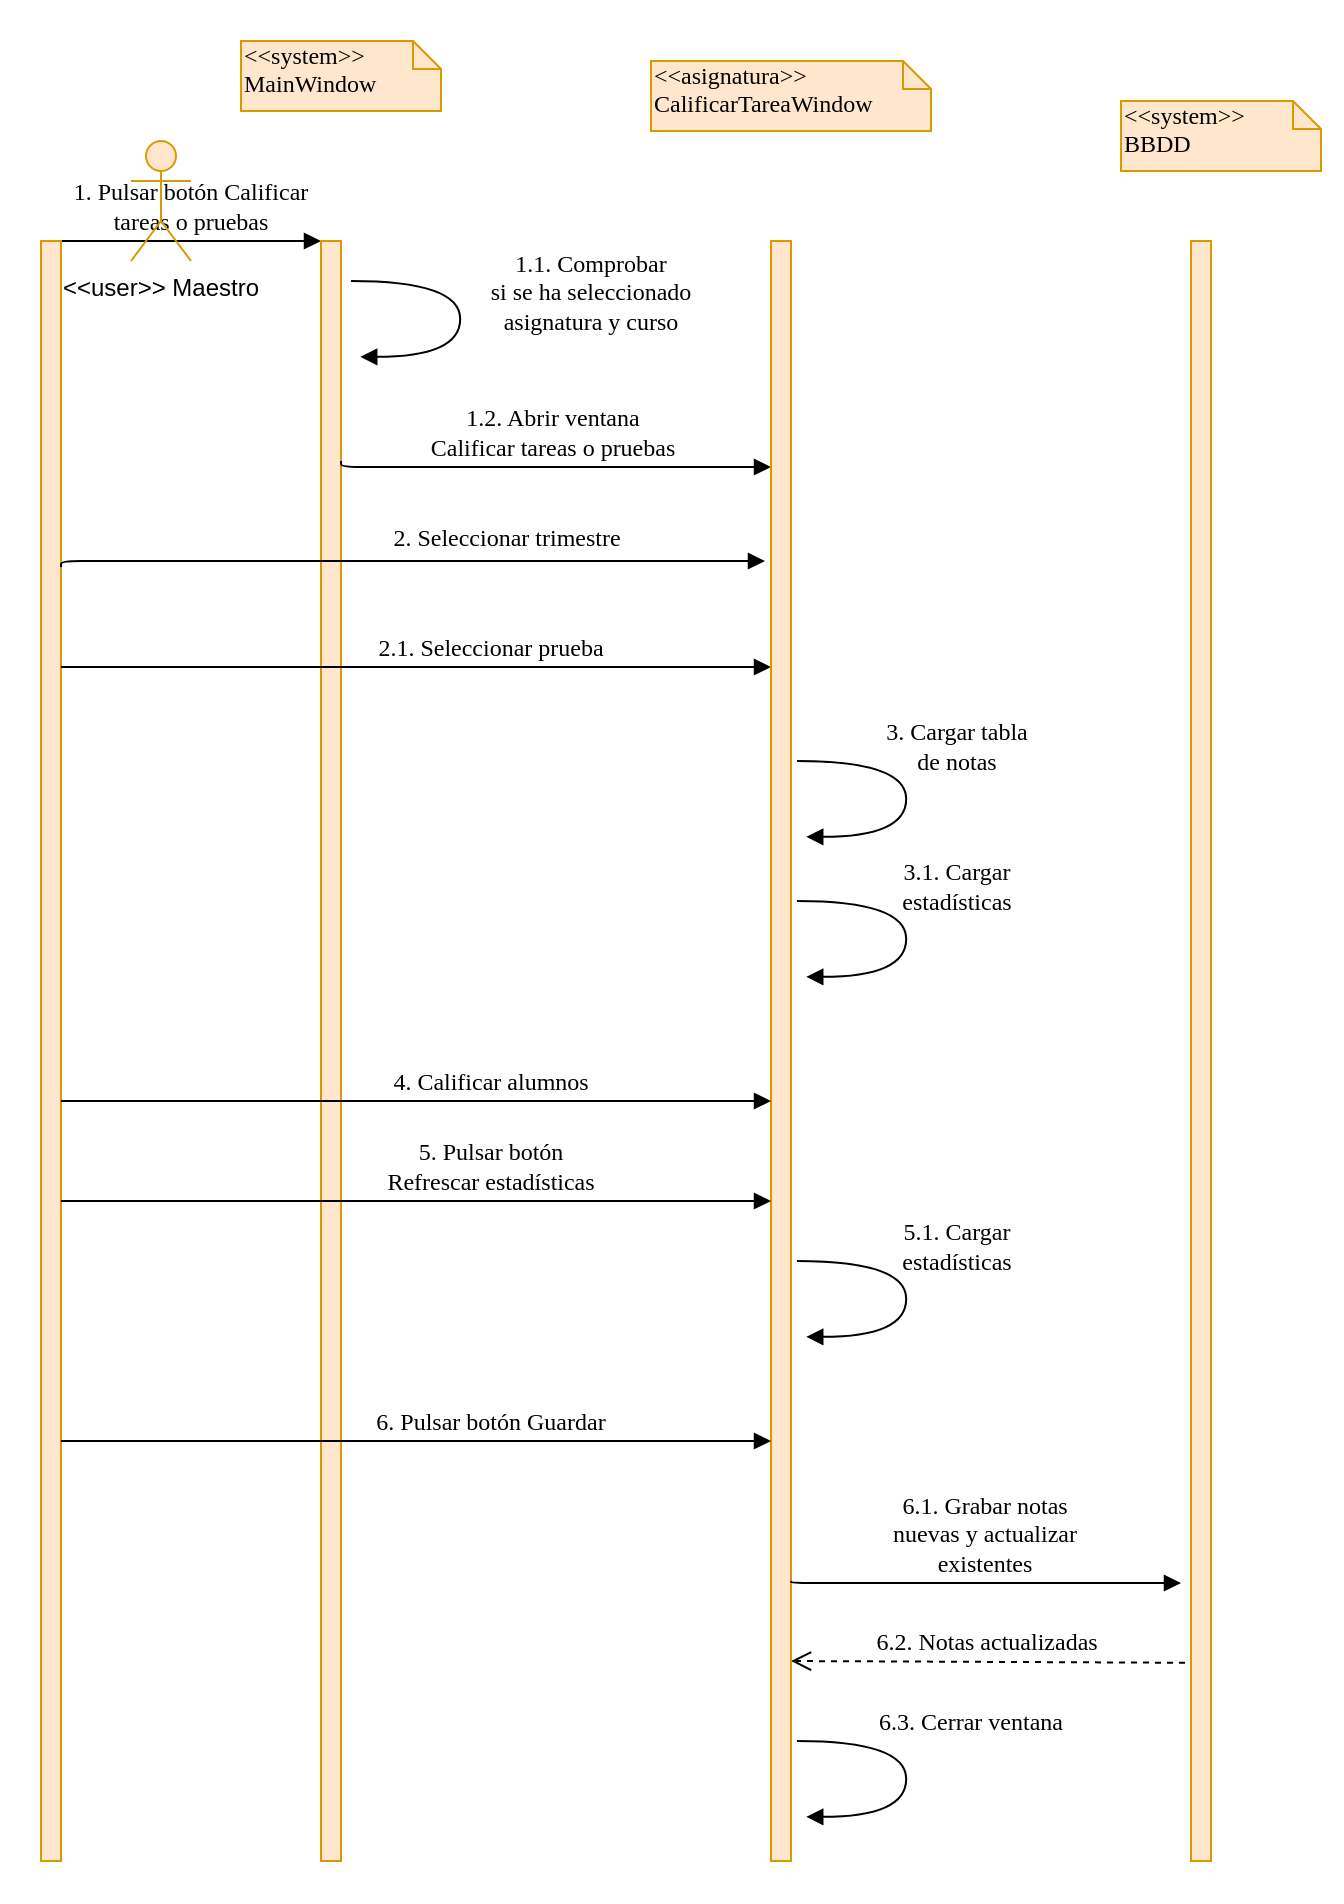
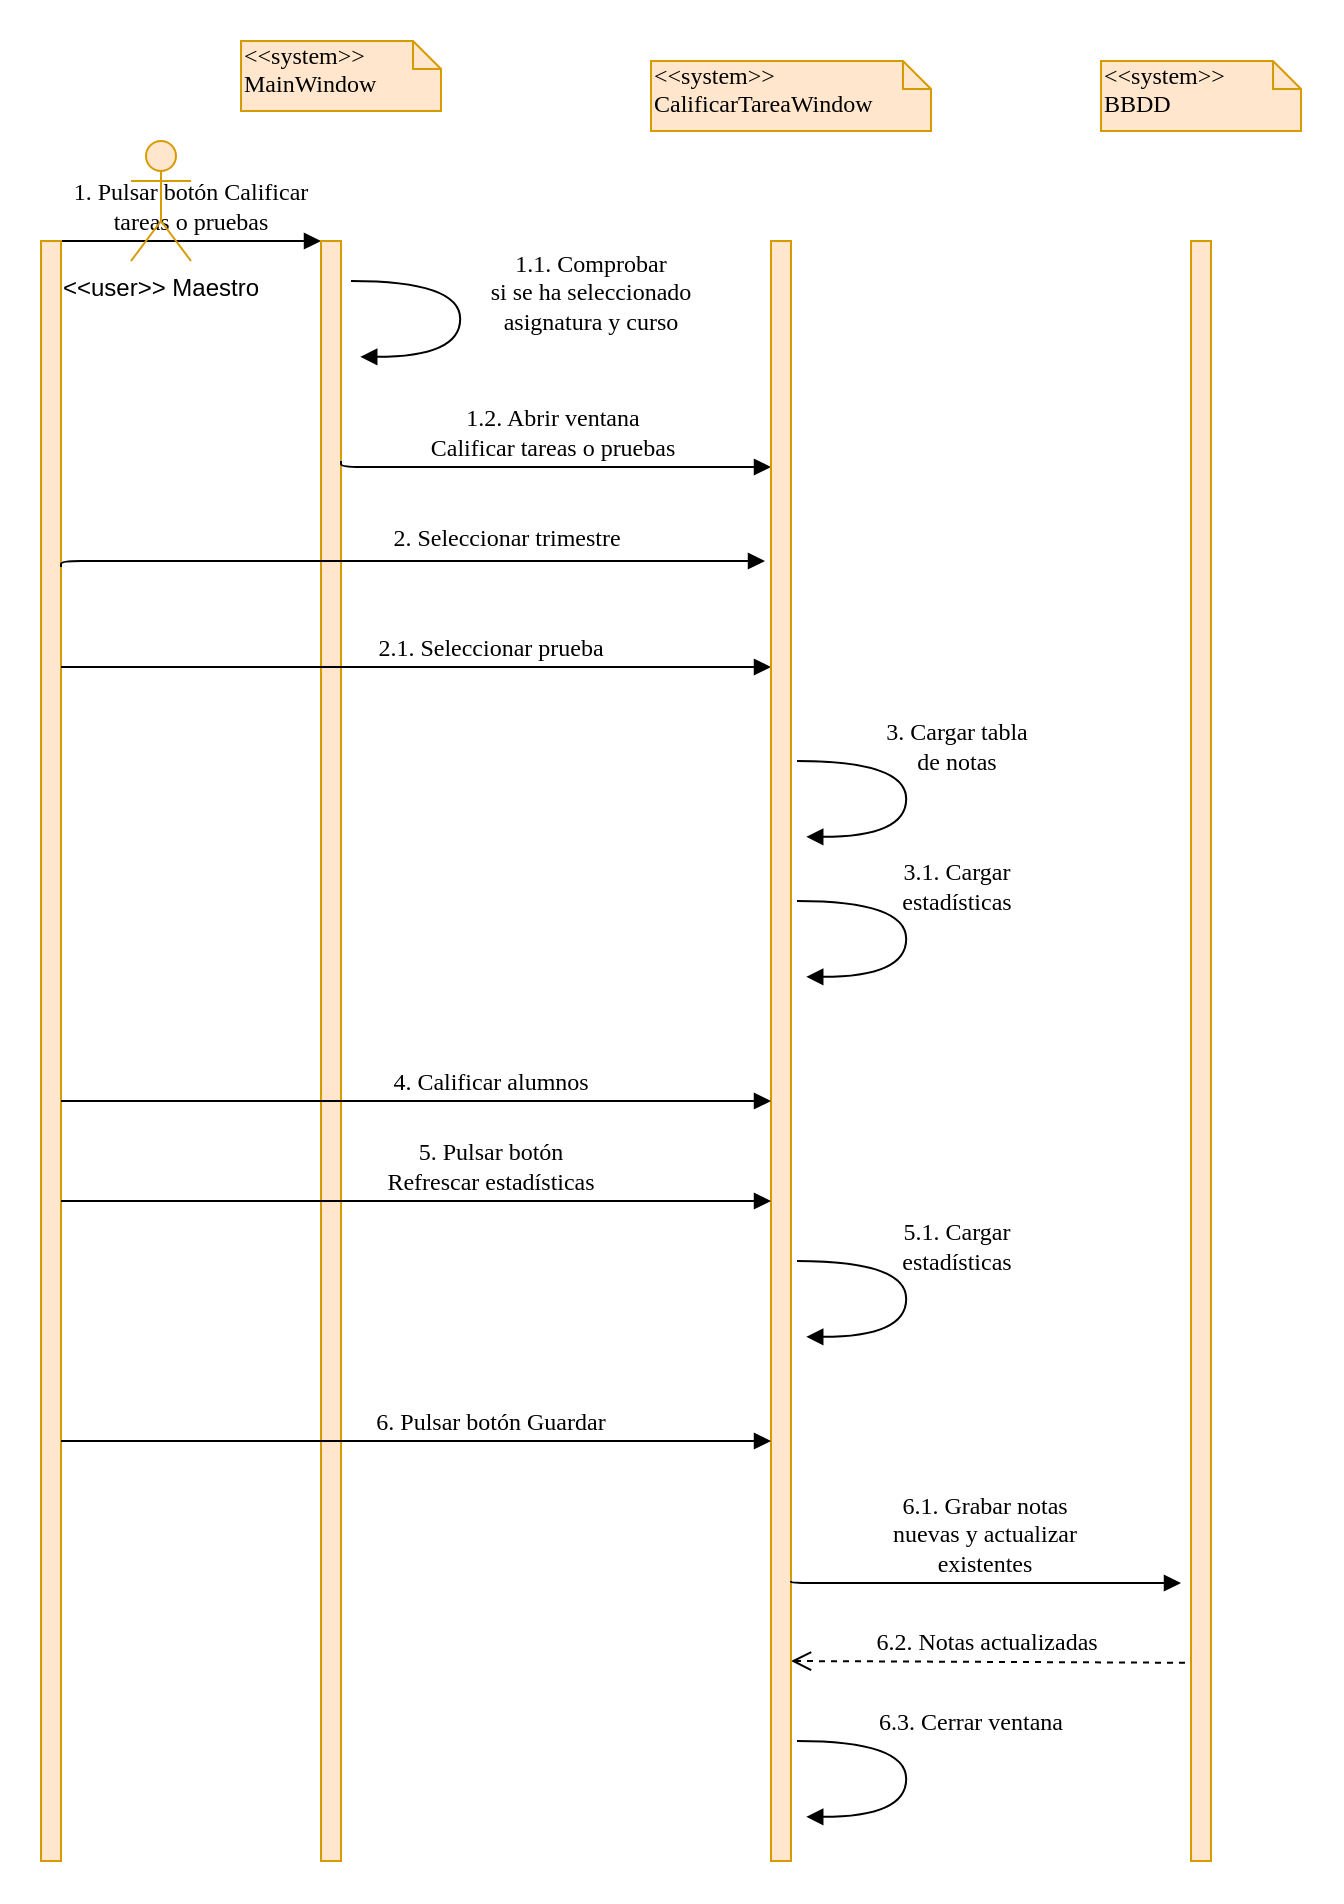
- <mxCell id="13" value="&amp;lt;&amp;lt;asignatura&amp;gt;&amp;gt;&lt;br&gt;CalificarTareaWindow" style="shape=note;whiteSpace=wrap;html=1;size=14;verticalAlign=top;align=left;spacingTop=-6;rounded=0;shadow=0;comic=0;labelBackgroundColor=none;strokeWidth=1;fontFamily=Verdana;fontSize=12;fillColor=#ffe6cc;strokeColor=#d79b00;" vertex="1" parent="1"><mxGeometry x="325" y="30" width="140" height="35" as="geometry" /></mxCell>
+ <mxCell id="13" value="&amp;lt;&amp;lt;system&amp;gt;&amp;gt;&lt;br&gt;CalificarTareaWindow" style="shape=note;whiteSpace=wrap;html=1;size=14;verticalAlign=top;align=left;spacingTop=-6;rounded=0;shadow=0;comic=0;labelBackgroundColor=none;strokeWidth=1;fontFamily=Verdana;fontSize=12;fillColor=#ffe6cc;strokeColor=#d79b00;" vertex="1" parent="1"><mxGeometry x="325" y="30" width="140" height="35" as="geometry" /></mxCell>
- <mxCell id="16" value="&amp;lt;&amp;lt;system&amp;gt;&amp;gt;&lt;br&gt;BBDD" style="shape=note;whiteSpace=wrap;html=1;size=14;verticalAlign=top;align=left;spacingTop=-6;rounded=0;shadow=0;comic=0;labelBackgroundColor=none;strokeWidth=1;fontFamily=Verdana;fontSize=12;fillColor=#ffe6cc;strokeColor=#d79b00;" vertex="1" parent="1"><mxGeometry x="560" y="50" width="100" height="35" as="geometry" /></mxCell>
+ <mxCell id="16" value="&amp;lt;&amp;lt;system&amp;gt;&amp;gt;&lt;br&gt;BBDD" style="shape=note;whiteSpace=wrap;html=1;size=14;verticalAlign=top;align=left;spacingTop=-6;rounded=0;shadow=0;comic=0;labelBackgroundColor=none;strokeWidth=1;fontFamily=Verdana;fontSize=12;fillColor=#ffe6cc;strokeColor=#d79b00;" vertex="1" parent="1"><mxGeometry x="550" y="30" width="100" height="35" as="geometry" /></mxCell>
